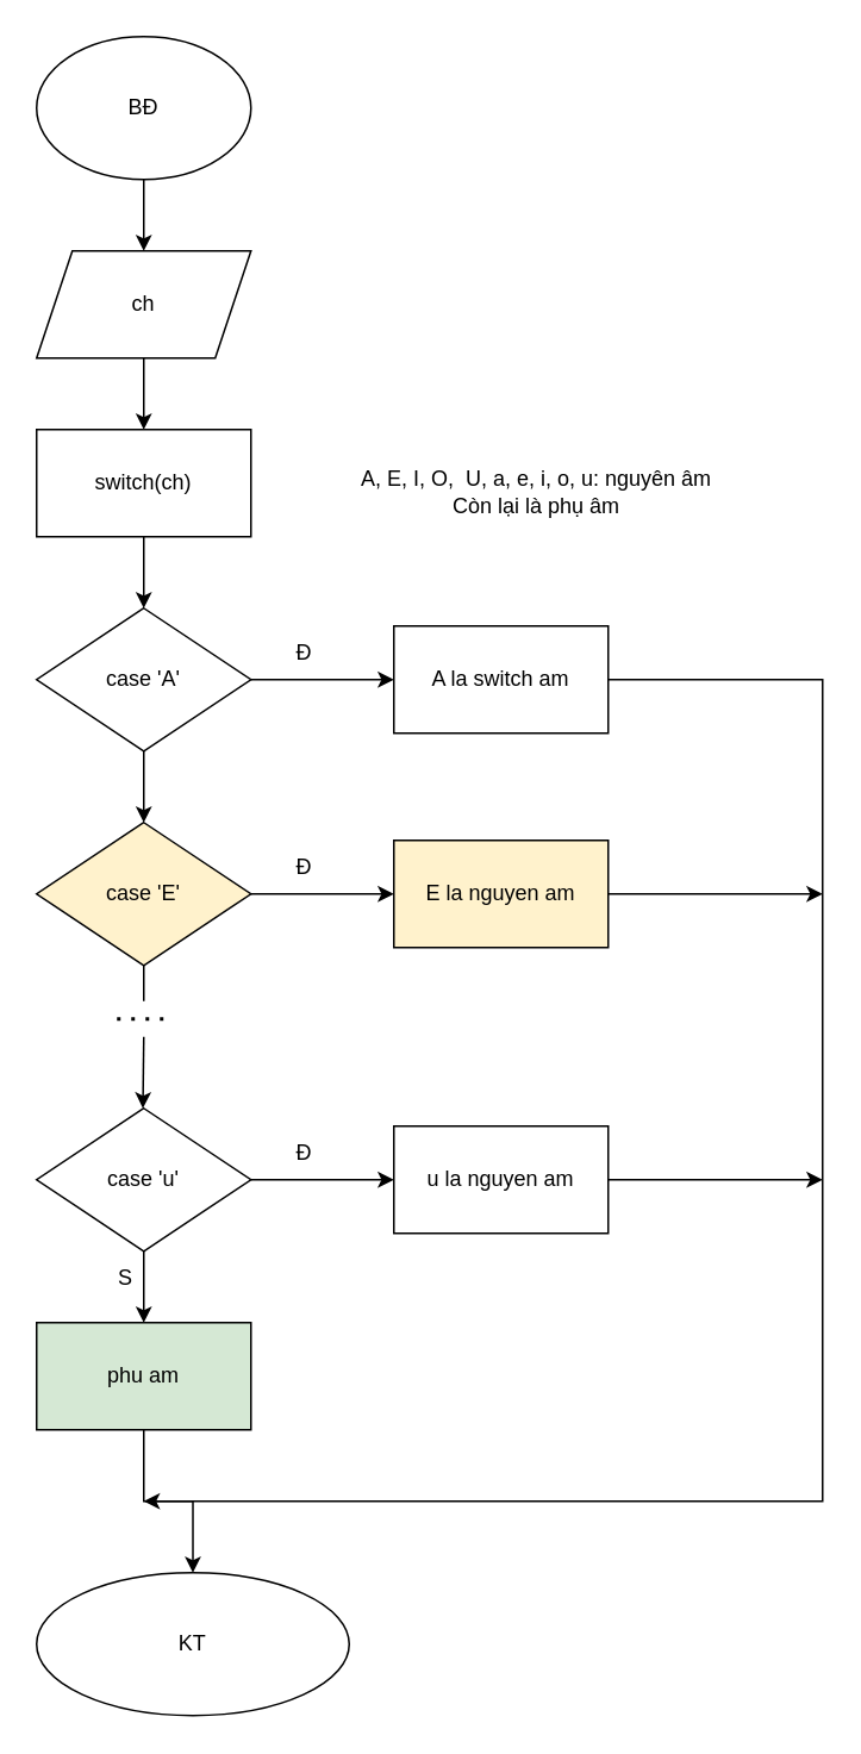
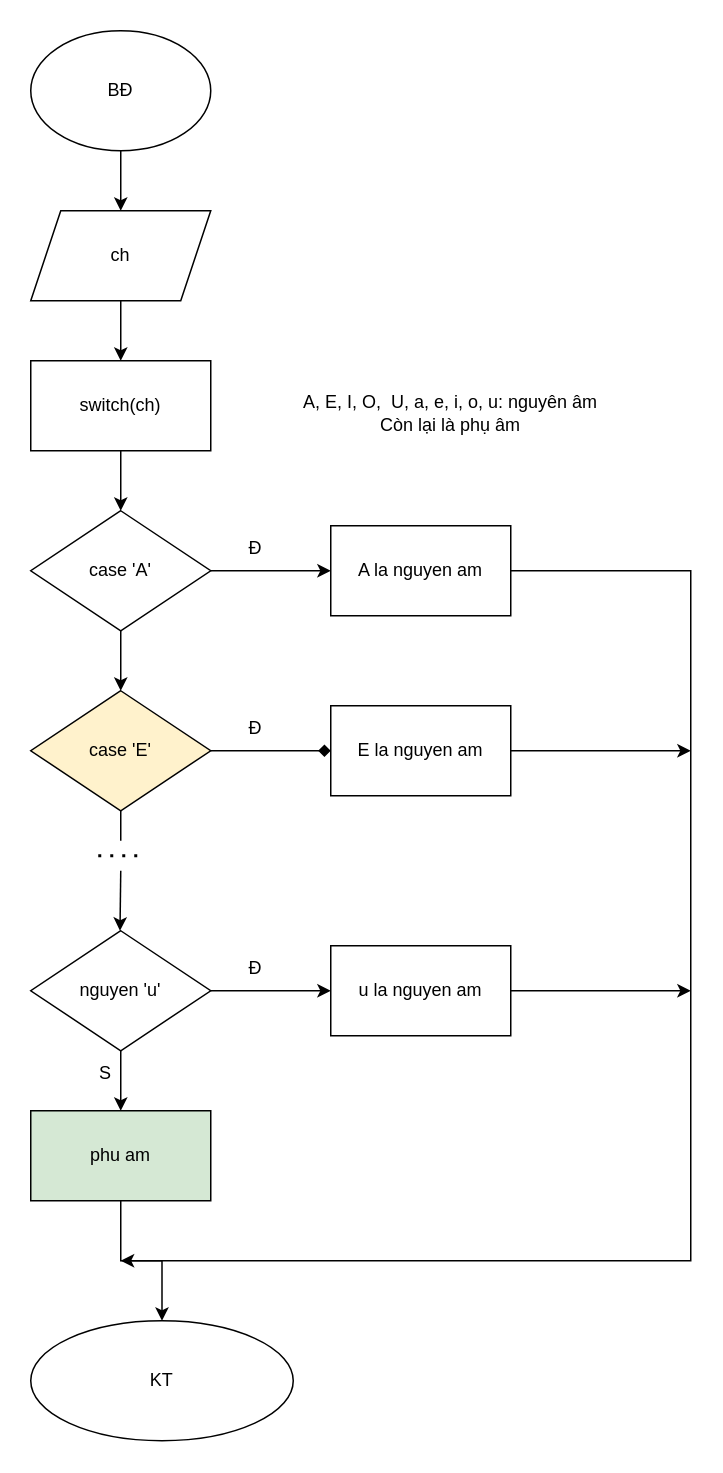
- <mxCell id="14" value="A la switch am" style="rounded=0;whiteSpace=wrap;html=1;" parent="1" vertex="1"><mxGeometry x="220" y="350" width="120" height="60" as="geometry" /></mxCell>
+ <mxCell id="14" value="A la nguyen am" style="rounded=0;whiteSpace=wrap;html=1;" parent="1" vertex="1"><mxGeometry x="220" y="350" width="120" height="60" as="geometry" /></mxCell>
- <mxCell id="11" style="edgeStyle=orthogonalEdgeStyle;rounded=0;orthogonalLoop=1;jettySize=auto;html=1;exitX=1;exitY=0.5;exitDx=0;exitDy=0;entryX=0;entryY=0.5;entryDx=0;entryDy=0;" parent="1" source="12" target="16" edge="1"><mxGeometry relative="1" as="geometry" /></mxCell>
+ <mxCell id="11" style="edgeStyle=orthogonalEdgeStyle;rounded=0;orthogonalLoop=1;jettySize=auto;html=1;exitX=1;exitY=0.5;exitDx=0;exitDy=0;entryX=0;entryY=0.5;entryDx=0;entryDy=0;endArrow=diamond;" parent="1" source="12" target="16" edge="1"><mxGeometry relative="1" as="geometry" /></mxCell>
- <mxCell id="16" value="E la nguyen am" style="rounded=0;whiteSpace=wrap;html=1;fillColor=#fff2cc;" parent="1" vertex="1"><mxGeometry x="220" y="470" width="120" height="60" as="geometry" /></mxCell>
+ <mxCell id="16" value="E la nguyen am" style="rounded=0;whiteSpace=wrap;html=1;" parent="1" vertex="1"><mxGeometry x="220" y="470" width="120" height="60" as="geometry" /></mxCell>
- <mxCell id="19" value="case 'u'" style="rhombus;whiteSpace=wrap;html=1;" parent="1" vertex="1"><mxGeometry x="20" y="620" width="120" height="80" as="geometry" /></mxCell>
+ <mxCell id="19" value="nguyen 'u'" style="rhombus;whiteSpace=wrap;html=1;" parent="1" vertex="1"><mxGeometry x="20" y="620" width="120" height="80" as="geometry" /></mxCell>
